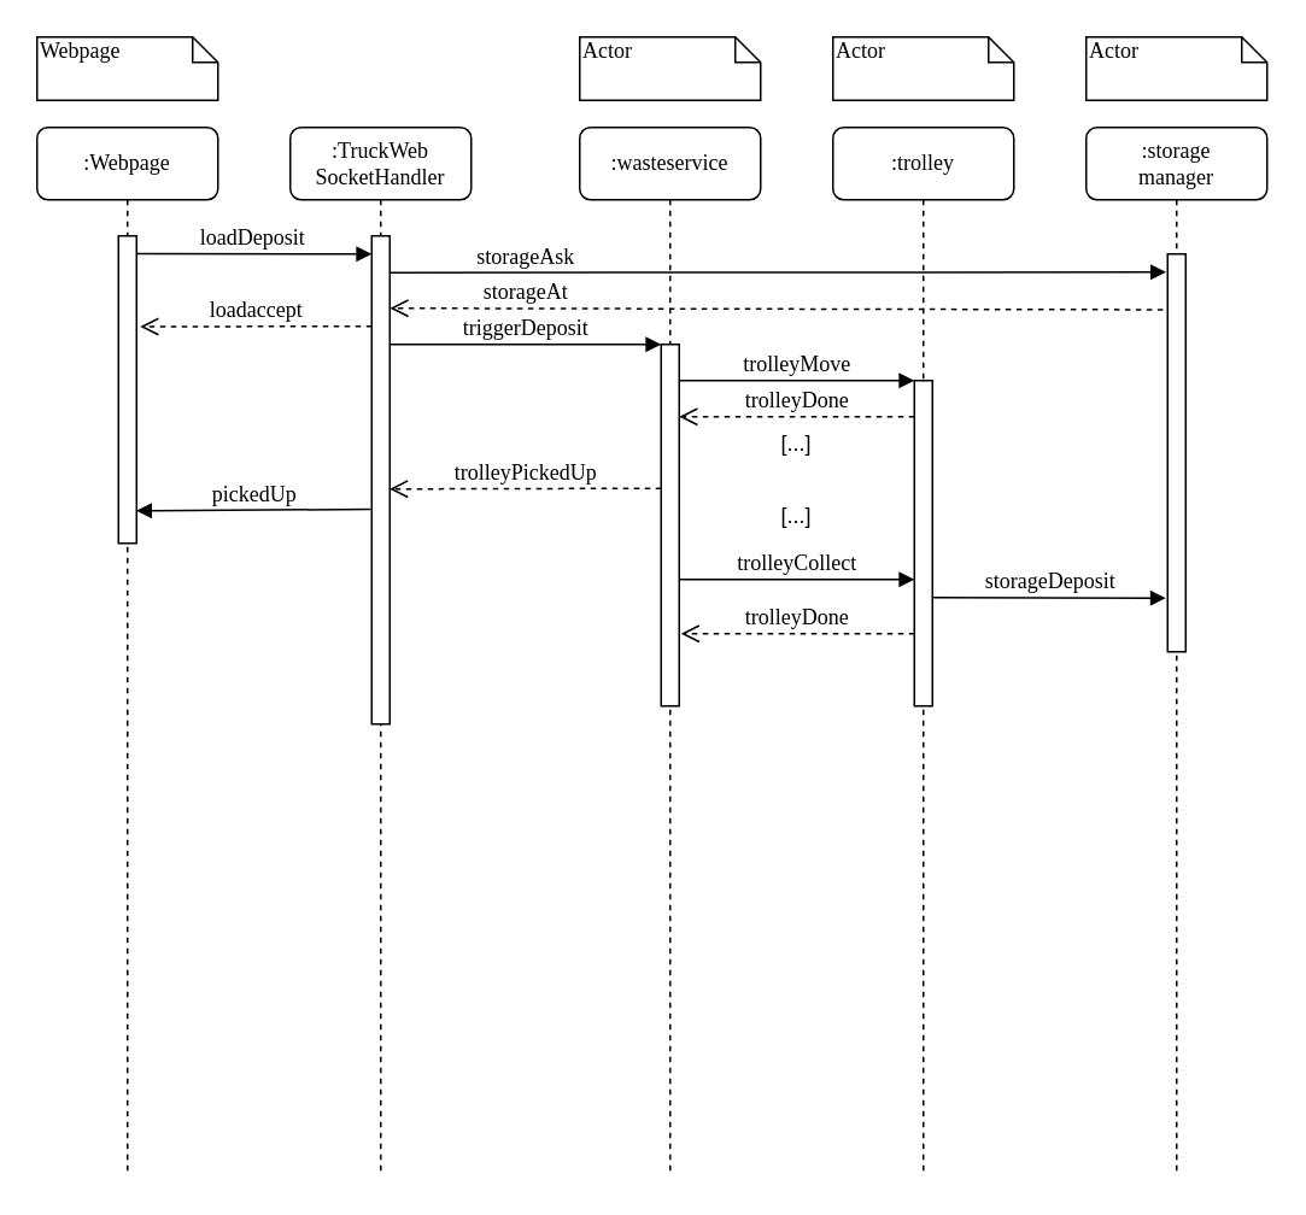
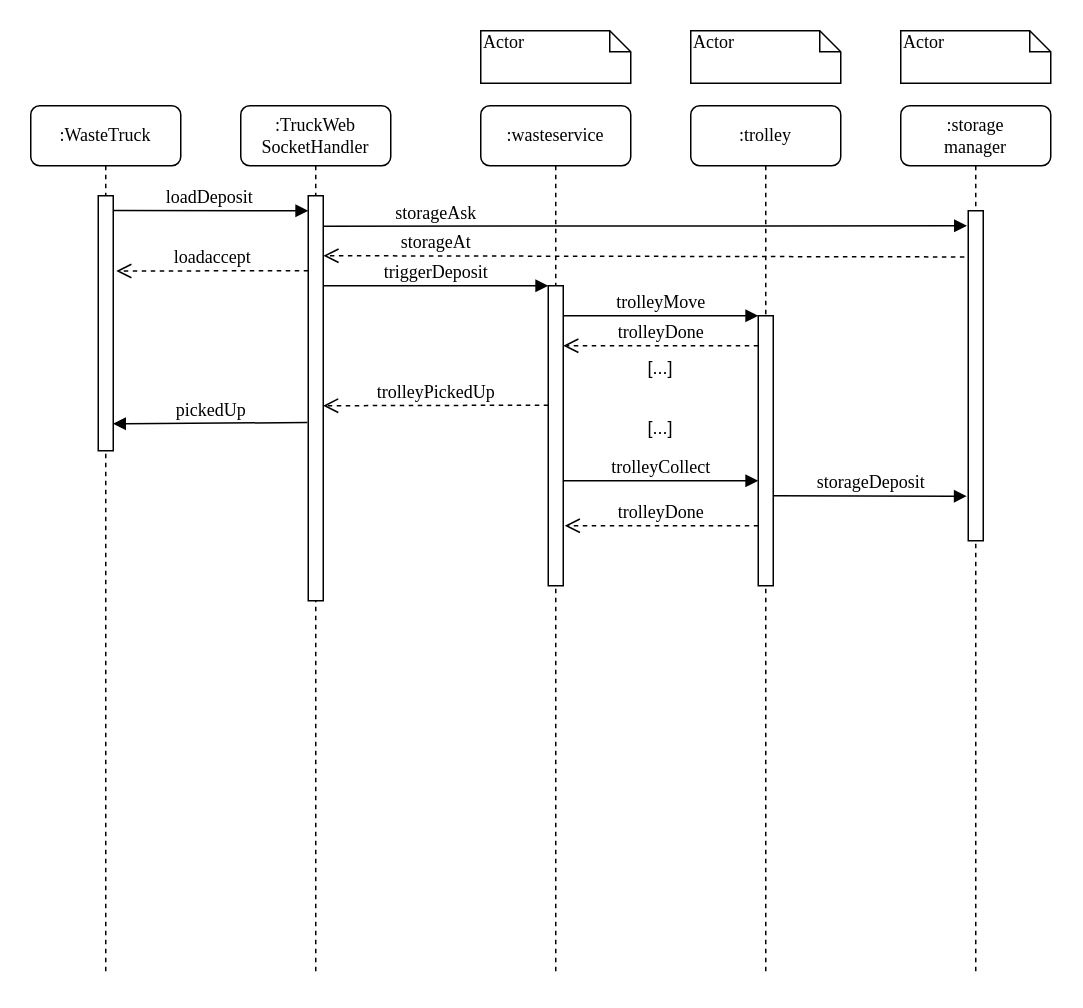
- <mxCell id="21" value="Webpage" style="shape=note;whiteSpace=wrap;html=1;size=14;verticalAlign=top;align=left;spacingTop=-6;rounded=0;shadow=0;comic=0;labelBackgroundColor=none;strokeWidth=1;fontFamily=Verdana;fontSize=12" parent="1" vertex="1"><mxGeometry x="20" y="20" width="100" height="35" as="geometry" /></mxCell>
- <mxCell id="13" value="&lt;div&gt;:Webpage&lt;/div&gt;" style="shape=umlLifeline;perimeter=lifelinePerimeter;whiteSpace=wrap;html=1;container=1;collapsible=0;recursiveResize=0;outlineConnect=0;rounded=1;shadow=0;comic=0;labelBackgroundColor=none;strokeWidth=1;fontFamily=Verdana;fontSize=12;align=center;" parent="1" vertex="1"><mxGeometry x="20" y="70" width="100" height="580" as="geometry" /></mxCell>
+ <mxCell id="13" value="&lt;div&gt;:WasteTruck&lt;/div&gt;" style="shape=umlLifeline;perimeter=lifelinePerimeter;whiteSpace=wrap;html=1;container=1;collapsible=0;recursiveResize=0;outlineConnect=0;rounded=1;shadow=0;comic=0;labelBackgroundColor=none;strokeWidth=1;fontFamily=Verdana;fontSize=12;align=center;" parent="1" vertex="1"><mxGeometry x="20" y="70" width="100" height="580" as="geometry" /></mxCell>
